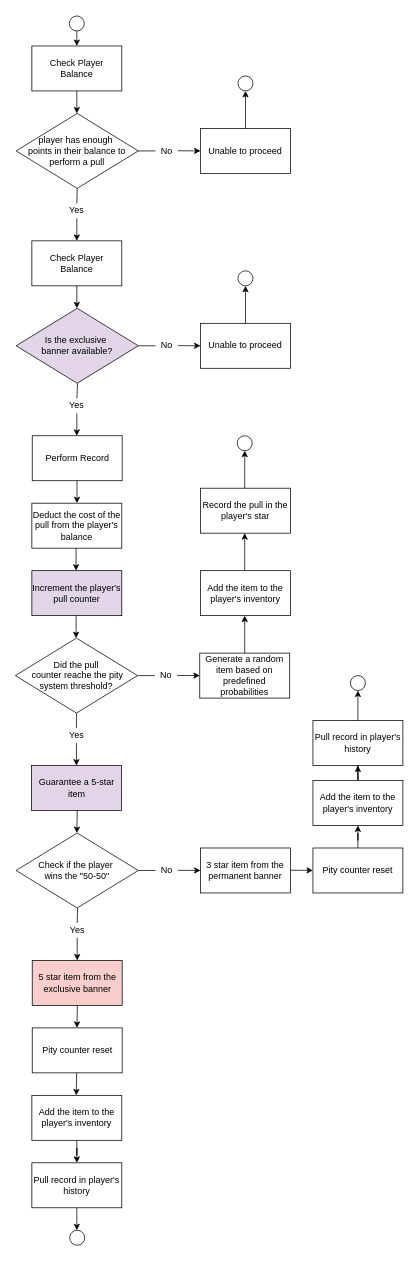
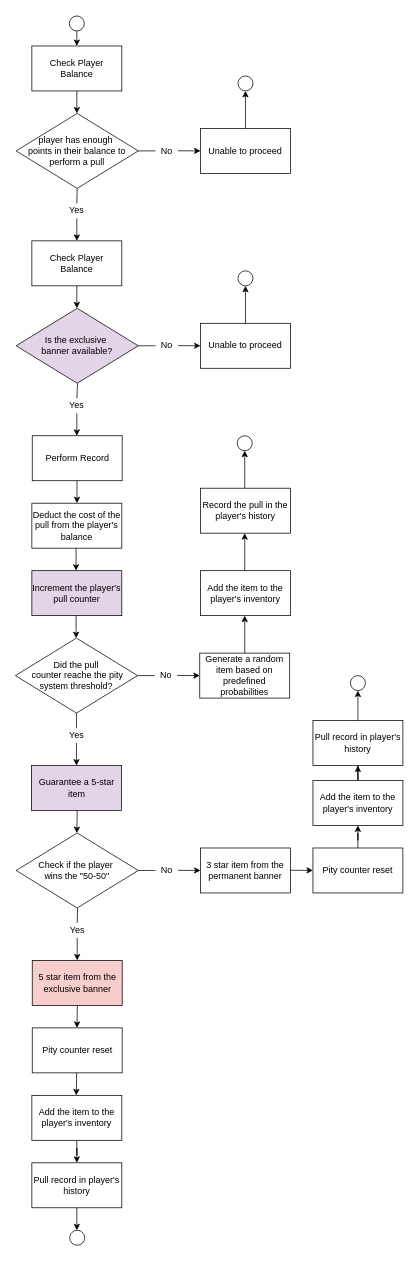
- <mxCell id="45" value="Record the pull in the player's star" style="rounded=0;whiteSpace=wrap;html=1;" parent="1" vertex="1"><mxGeometry x="267" y="650" width="120" height="60" as="geometry" /></mxCell>
+ <mxCell id="45" value="Record the pull in the player's history" style="rounded=0;whiteSpace=wrap;html=1;" parent="1" vertex="1"><mxGeometry x="267" y="650" width="120" height="60" as="geometry" /></mxCell>
